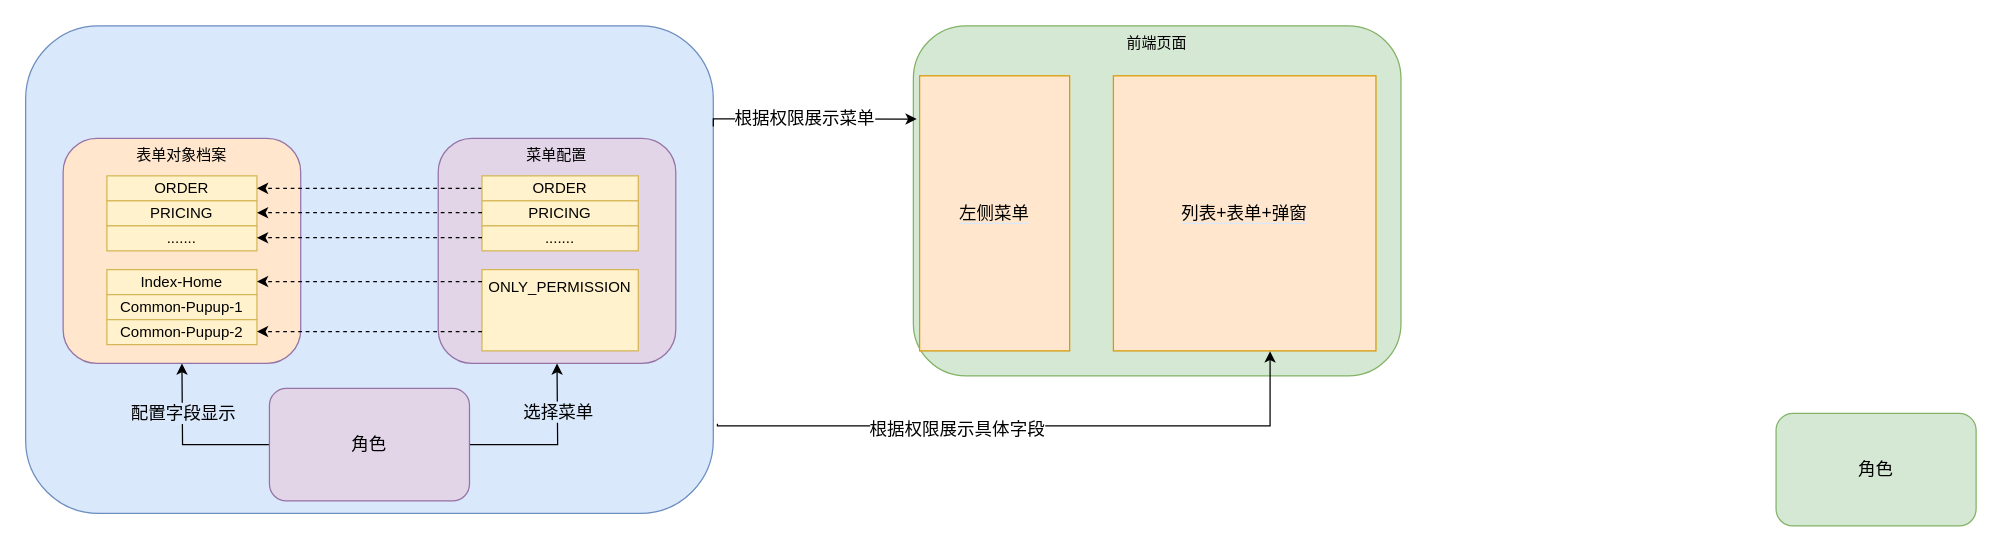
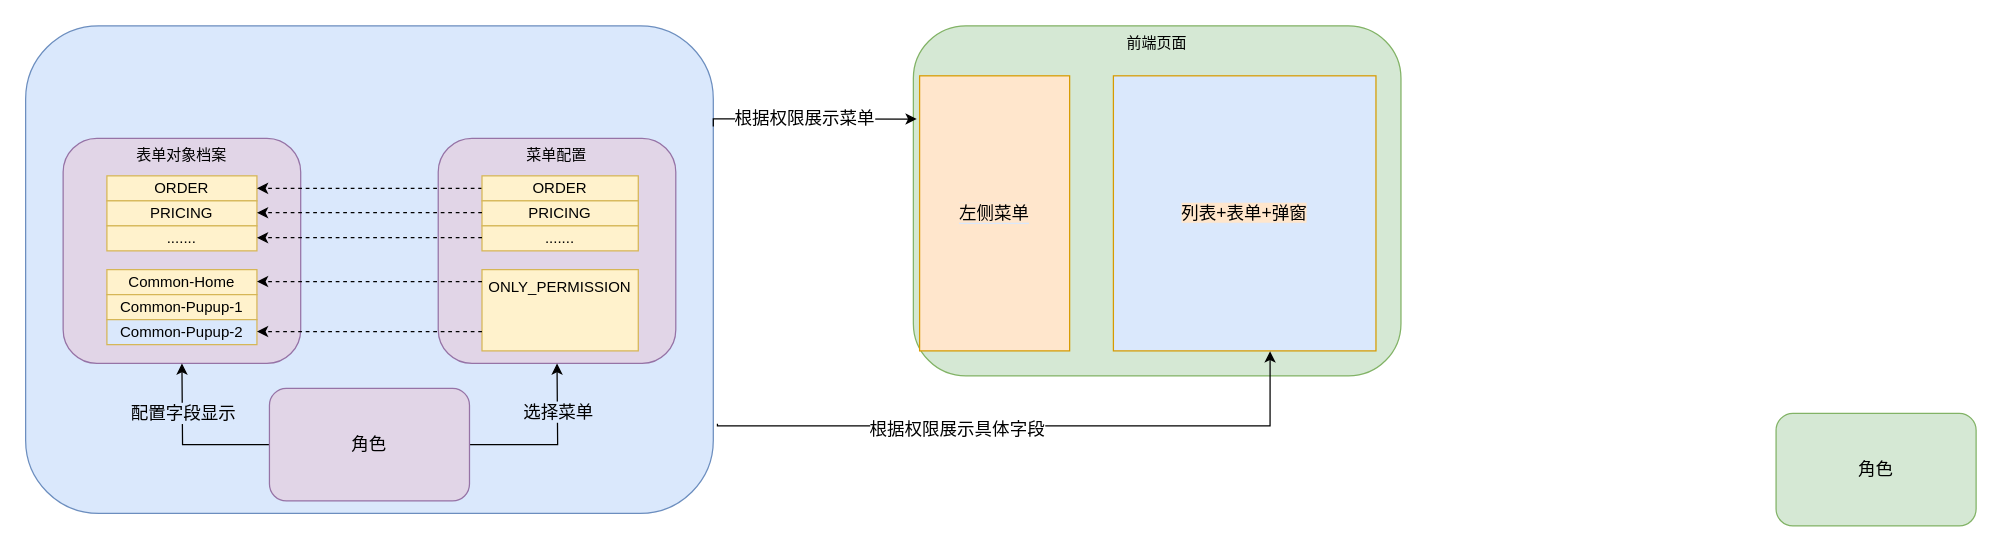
- <mxCell id="3" value="表单对象档案" style="rounded=1;whiteSpace=wrap;html=1;fillColor=#ffe6cc;strokeColor=#9673a6;horizontal=1;verticalAlign=top;" vertex="1" parent="1"><mxGeometry x="50" y="110" width="190" height="180" as="geometry" /></mxCell>
+ <mxCell id="3" value="表单对象档案" style="rounded=1;whiteSpace=wrap;html=1;fillColor=#e1d5e7;strokeColor=#9673a6;horizontal=1;verticalAlign=top;" vertex="1" parent="1"><mxGeometry x="50" y="110" width="190" height="180" as="geometry" /></mxCell>
- <mxCell id="28" value="&lt;span style=&quot;background-color: rgb(255 , 230 , 204)&quot;&gt;列表+表单+弹窗&lt;/span&gt;" style="rounded=0;whiteSpace=wrap;html=1;labelBackgroundColor=#dae8fc;fontSize=14;verticalAlign=middle;fillColor=#ffe6cc;strokeColor=#d79b00;" vertex="1" parent="1"><mxGeometry x="890" y="60" width="210" height="220" as="geometry" /></mxCell>
+ <mxCell id="28" value="&lt;span style=&quot;background-color: rgb(255 , 230 , 204)&quot;&gt;列表+表单+弹窗&lt;/span&gt;" style="rounded=0;whiteSpace=wrap;html=1;labelBackgroundColor=#dae8fc;fontSize=14;verticalAlign=middle;fillColor=#dae8fc;strokeColor=#d79b00;" vertex="1" parent="1"><mxGeometry x="890" y="60" width="210" height="220" as="geometry" /></mxCell>
- <mxCell id="8" value="Index-Home" style="rounded=0;whiteSpace=wrap;html=1;verticalAlign=middle;fillColor=#fff2cc;strokeColor=#d6b656;" vertex="1" parent="1"><mxGeometry x="85" y="215" width="120" height="20" as="geometry" /></mxCell>
+ <mxCell id="8" value="Common-Home" style="rounded=0;whiteSpace=wrap;html=1;verticalAlign=middle;fillColor=#fff2cc;strokeColor=#d6b656;" vertex="1" parent="1"><mxGeometry x="85" y="215" width="120" height="20" as="geometry" /></mxCell>
- <mxCell id="10" value="Common-Pupup-2" style="rounded=0;whiteSpace=wrap;html=1;verticalAlign=middle;fillColor=#fff2cc;strokeColor=#d6b656;" vertex="1" parent="1"><mxGeometry x="85" y="255" width="120" height="20" as="geometry" /></mxCell>
+ <mxCell id="10" value="Common-Pupup-2" style="rounded=0;whiteSpace=wrap;html=1;verticalAlign=middle;fillColor=#dae8fc;strokeColor=#d6b656;" vertex="1" parent="1"><mxGeometry x="85" y="255" width="120" height="20" as="geometry" /></mxCell>
